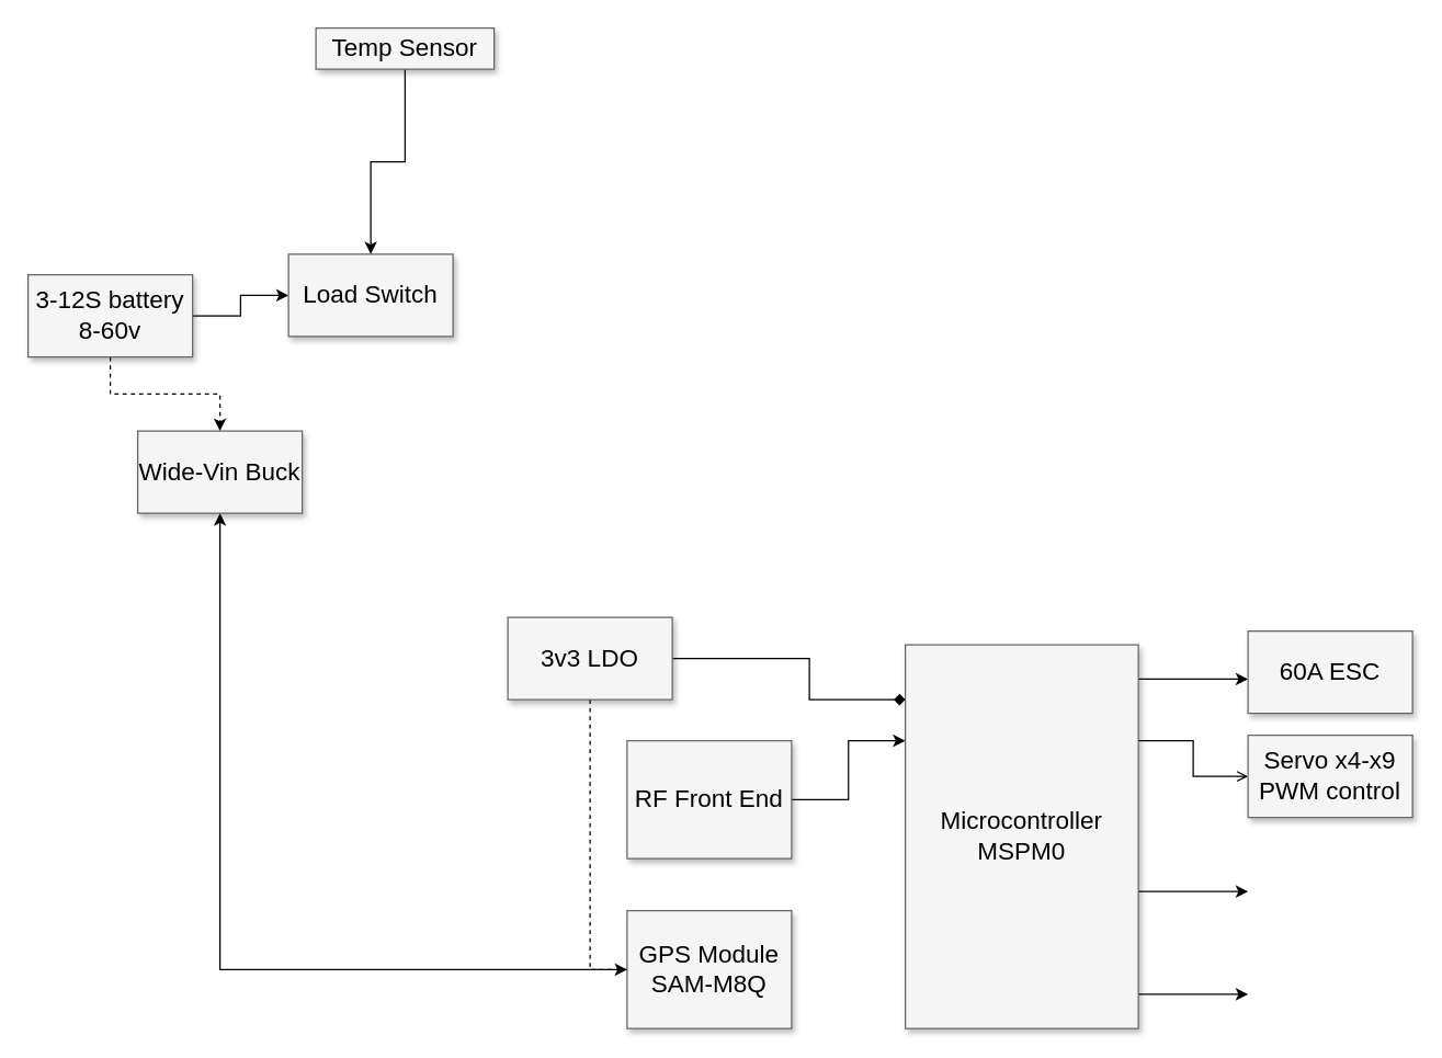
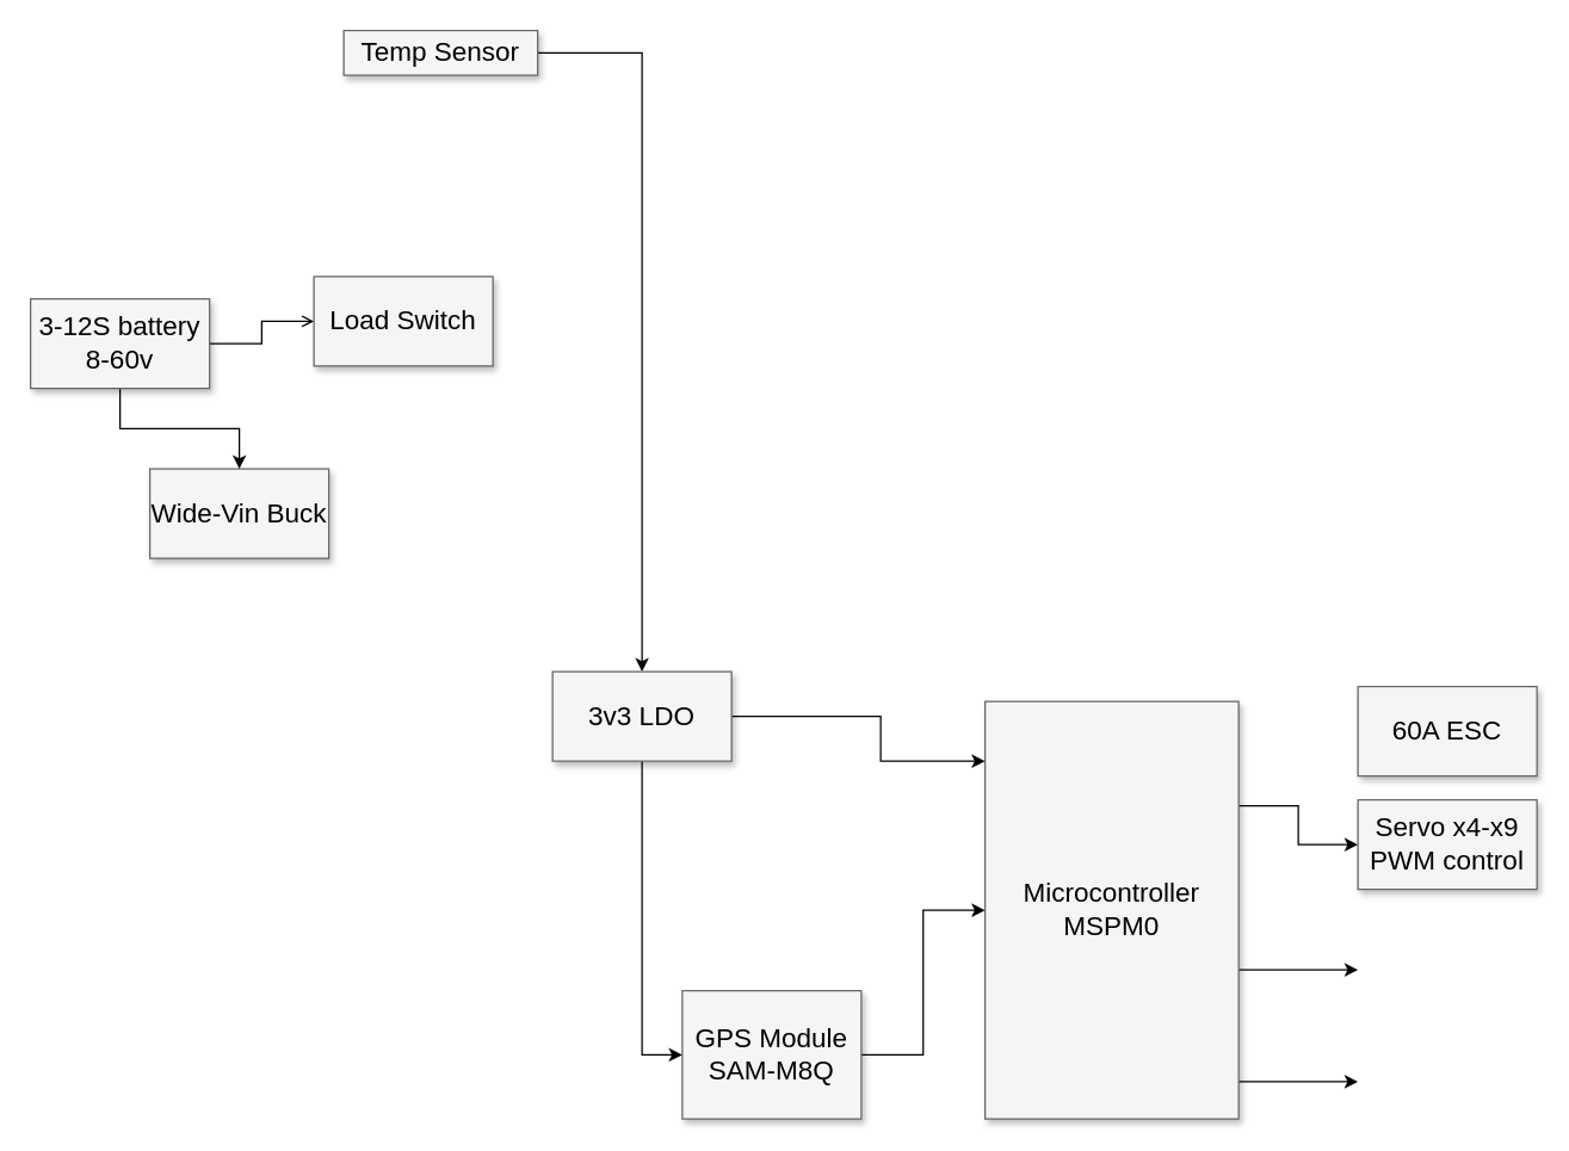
- <mxCell id="15" style="edgeStyle=orthogonalEdgeStyle;rounded=0;orthogonalLoop=1;jettySize=auto;html=1;entryX=0.5;entryY=0;entryDx=0;entryDy=0;" edge="1" parent="1" source="16" target="14"><mxGeometry relative="1" as="geometry" /></mxCell>
+ <mxCell id="15" style="edgeStyle=orthogonalEdgeStyle;rounded=0;orthogonalLoop=1;jettySize=auto;html=1;" edge="1" parent="1" source="16" target="22"><mxGeometry relative="1" as="geometry" /></mxCell>
- <mxCell id="11" style="edgeStyle=orthogonalEdgeStyle;rounded=0;orthogonalLoop=1;jettySize=auto;html=1;" edge="1" parent="1" source="13" target="14"><mxGeometry relative="1" as="geometry" /></mxCell>
+ <mxCell id="11" style="edgeStyle=orthogonalEdgeStyle;rounded=0;orthogonalLoop=1;jettySize=auto;html=1;endArrow=open;" edge="1" parent="1" source="13" target="14"><mxGeometry relative="1" as="geometry" /></mxCell>
- <mxCell id="12" style="edgeStyle=orthogonalEdgeStyle;rounded=0;orthogonalLoop=1;jettySize=auto;html=1;dashed=1;" edge="1" parent="1" source="13" target="10"><mxGeometry relative="1" as="geometry" /></mxCell>
+ <mxCell id="12" style="edgeStyle=orthogonalEdgeStyle;rounded=0;orthogonalLoop=1;jettySize=auto;html=1;" edge="1" parent="1" source="13" target="10"><mxGeometry relative="1" as="geometry" /></mxCell>
- <mxCell id="2" style="edgeStyle=elbowEdgeStyle;rounded=0;html=1;startArrow=none;startFill=0;jettySize=auto;orthogonalLoop=1;fontSize=18;elbow=vertical;" parent="1" source="6" target="7" edge="1"><mxGeometry relative="1" as="geometry" /></mxCell>
- <mxCell id="20" style="edgeStyle=orthogonalEdgeStyle;rounded=0;orthogonalLoop=1;jettySize=auto;html=1;endArrow=diamond;" edge="1" parent="1" source="22" target="6"><mxGeometry relative="1" as="geometry"><Array as="points"><mxPoint x="590" y="480" /><mxPoint x="590" y="510" /></Array></mxGeometry></mxCell>
+ <mxCell id="20" style="edgeStyle=orthogonalEdgeStyle;rounded=0;orthogonalLoop=1;jettySize=auto;html=1;" edge="1" parent="1" source="22" target="6"><mxGeometry relative="1" as="geometry"><Array as="points"><mxPoint x="590" y="480" /><mxPoint x="590" y="510" /></Array></mxGeometry></mxCell>
- <mxCell id="8" style="edgeStyle=orthogonalEdgeStyle;rounded=0;orthogonalLoop=1;jettySize=auto;html=1;entryX=0;entryY=0.25;entryDx=0;entryDy=0;" edge="1" parent="1" source="9" target="6"><mxGeometry relative="1" as="geometry" /></mxCell>
- <mxCell id="5" style="edgeStyle=orthogonalEdgeStyle;rounded=0;orthogonalLoop=1;jettySize=auto;html=1;exitX=1;exitY=0.25;exitDx=0;exitDy=0;endArrow=open;" edge="1" parent="1" source="6" target="19"><mxGeometry relative="1" as="geometry" /></mxCell>
+ <mxCell id="5" style="edgeStyle=orthogonalEdgeStyle;rounded=0;orthogonalLoop=1;jettySize=auto;html=1;exitX=1;exitY=0.25;exitDx=0;exitDy=0;" edge="1" parent="1" source="6" target="19"><mxGeometry relative="1" as="geometry" /></mxCell>
- <mxCell id="9" value="RF Front End" style="whiteSpace=wrap;html=1;shadow=1;fontSize=18;fillColor=#f5f5f5;strokeColor=#666666;" parent="1" vertex="1"><mxGeometry x="457" y="540" width="120" height="86" as="geometry" /></mxCell>
- <mxCell id="21" style="edgeStyle=orthogonalEdgeStyle;rounded=0;orthogonalLoop=1;jettySize=auto;html=1;entryX=0;entryY=0.5;entryDx=0;entryDy=0;dashed=1;" edge="1" parent="1" source="22" target="18"><mxGeometry relative="1" as="geometry" /></mxCell>
+ <mxCell id="21" style="edgeStyle=orthogonalEdgeStyle;rounded=0;orthogonalLoop=1;jettySize=auto;html=1;entryX=0;entryY=0.5;entryDx=0;entryDy=0;" edge="1" parent="1" source="22" target="18"><mxGeometry relative="1" as="geometry" /></mxCell>
- <mxCell id="17" style="edgeStyle=orthogonalEdgeStyle;rounded=0;orthogonalLoop=1;jettySize=auto;html=1;" edge="1" parent="1" source="18" target="10"><mxGeometry relative="1" as="geometry" /></mxCell>
+ <mxCell id="17" style="edgeStyle=orthogonalEdgeStyle;rounded=0;orthogonalLoop=1;jettySize=auto;html=1;" edge="1" parent="1" source="18" target="6"><mxGeometry relative="1" as="geometry" /></mxCell>
